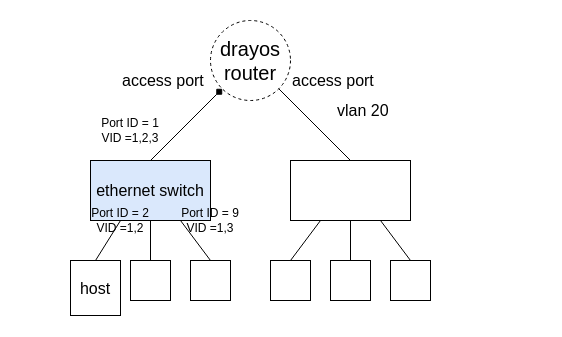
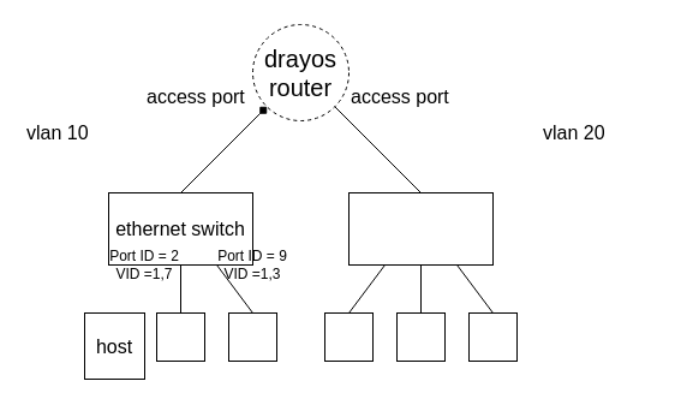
+ <mxCell id="19" value="&lt;div style=&quot;font-size: 16px&quot; align=&quot;left&quot;&gt;&lt;font style=&quot;font-size: 16px&quot;&gt;vlan 10&lt;/font&gt;&lt;font style=&quot;font-size: 16px&quot;&gt;&lt;font style=&quot;font-size: 16px&quot;&gt;&lt;br&gt;&lt;/font&gt;&lt;/font&gt;&lt;/div&gt;" style="text;html=1;strokeColor=none;fillColor=none;align=left;verticalAlign=middle;whiteSpace=wrap;rounded=0;" vertex="1" parent="1"><mxGeometry x="20" y="100" width="60" height="20" as="geometry" /></mxCell>
- <mxCell id="20" value="&lt;div style=&quot;font-size: 16px&quot; align=&quot;left&quot;&gt;&lt;font style=&quot;font-size: 16px&quot;&gt;vlan 20&lt;/font&gt;&lt;br&gt;&lt;/div&gt;" style="text;html=1;strokeColor=none;fillColor=none;align=left;verticalAlign=middle;whiteSpace=wrap;rounded=0;" vertex="1" parent="1"><mxGeometry x="335" y="100" width="90" height="20" as="geometry" /></mxCell>
+ <mxCell id="20" value="&lt;div style=&quot;font-size: 16px&quot; align=&quot;left&quot;&gt;&lt;font style=&quot;font-size: 16px&quot;&gt;vlan 20&lt;/font&gt;&lt;br&gt;&lt;/div&gt;" style="text;html=1;strokeColor=none;fillColor=none;align=left;verticalAlign=middle;whiteSpace=wrap;rounded=0;" vertex="1" parent="1"><mxGeometry x="450" y="100" width="90" height="20" as="geometry" /></mxCell>
- <mxCell id="25" value="Port ID = 1&lt;br&gt;VID =1,2,3" style="text;html=1;strokeColor=none;fillColor=none;align=center;verticalAlign=middle;whiteSpace=wrap;rounded=0;" vertex="1" parent="1"><mxGeometry x="90" y="110" width="80" height="40" as="geometry" /></mxCell>
- <mxCell id="3" value="&lt;font style=&quot;font-size: 16px&quot;&gt;ethernet switch&lt;/font&gt;" style="rounded=0;whiteSpace=wrap;html=1;fillColor=#dae8fc;" vertex="1" parent="1"><mxGeometry x="90" y="160" width="120" height="60" as="geometry" /></mxCell>
+ <mxCell id="3" value="&lt;font style=&quot;font-size: 16px&quot;&gt;ethernet switch&lt;/font&gt;" style="rounded=0;whiteSpace=wrap;html=1;" vertex="1" parent="1"><mxGeometry x="90" y="160" width="120" height="60" as="geometry" /></mxCell>
- <mxCell id="23" value="Port ID = 2&lt;br&gt;VID =1,2" style="text;html=1;strokeColor=none;fillColor=none;align=center;verticalAlign=middle;whiteSpace=wrap;rounded=0;" vertex="1" parent="1"><mxGeometry x="80" y="200" width="80" height="40" as="geometry" /></mxCell>
+ <mxCell id="23" value="Port ID = 2&lt;br&gt;VID =1,7" style="text;html=1;strokeColor=none;fillColor=none;align=center;verticalAlign=middle;whiteSpace=wrap;rounded=0;" vertex="1" parent="1"><mxGeometry x="80" y="200" width="80" height="40" as="geometry" /></mxCell>
- <mxCell id="13" value="" style="endArrow=none;html=1;exitX=0.5;exitY=0;exitDx=0;exitDy=0;entryX=0.25;entryY=1;entryDx=0;entryDy=0;" edge="1" parent="1" source="5" target="3"><mxGeometry width="50" height="50" relative="1" as="geometry"><mxPoint x="160" y="170" as="sourcePoint" /><mxPoint x="231.716" y="98.284" as="targetPoint" /></mxGeometry></mxCell>
